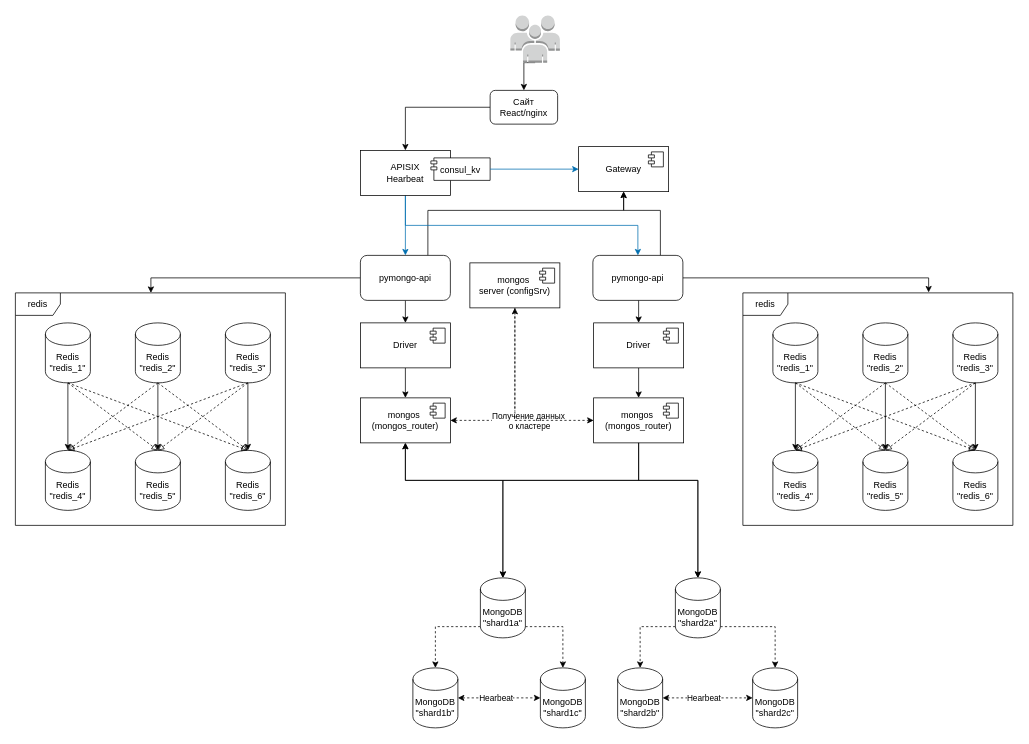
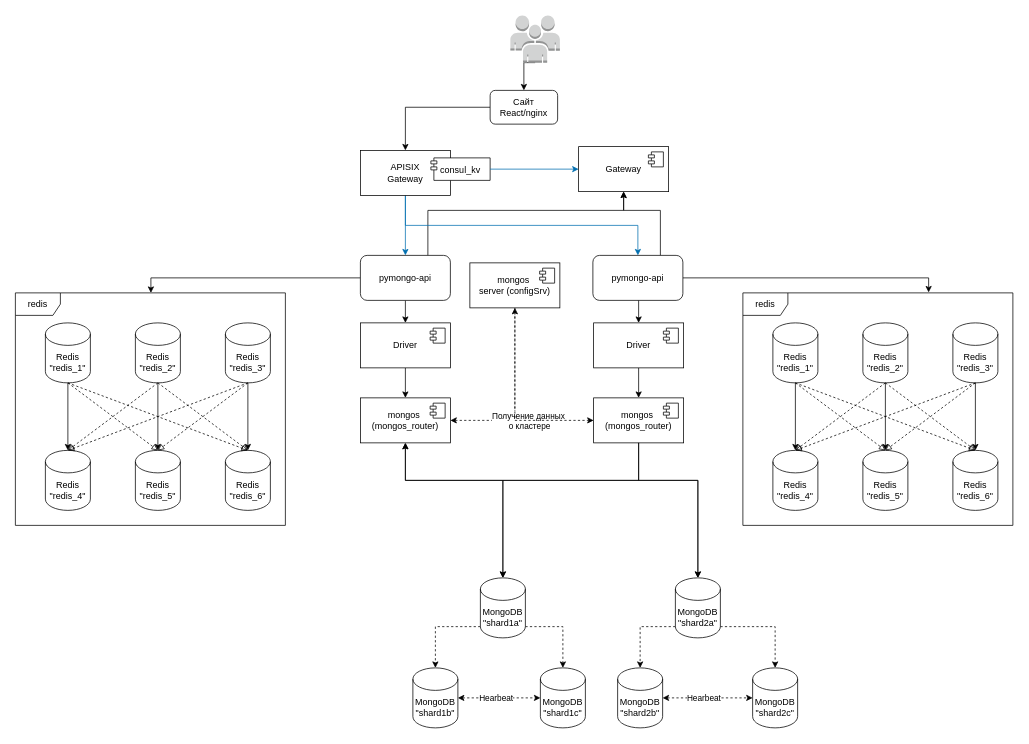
- <mxCell id="55" value="APISIX&lt;div&gt;Hearbeat&lt;/div&gt;" style="html=1;dropTarget=0;whiteSpace=wrap;" vertex="1" parent="1"><mxGeometry x="480" y="200" width="120" height="60" as="geometry" /></mxCell>
+ <mxCell id="55" value="APISIX&lt;div&gt;Gateway&lt;/div&gt;" style="html=1;dropTarget=0;whiteSpace=wrap;" vertex="1" parent="1"><mxGeometry x="480" y="200" width="120" height="60" as="geometry" /></mxCell>
